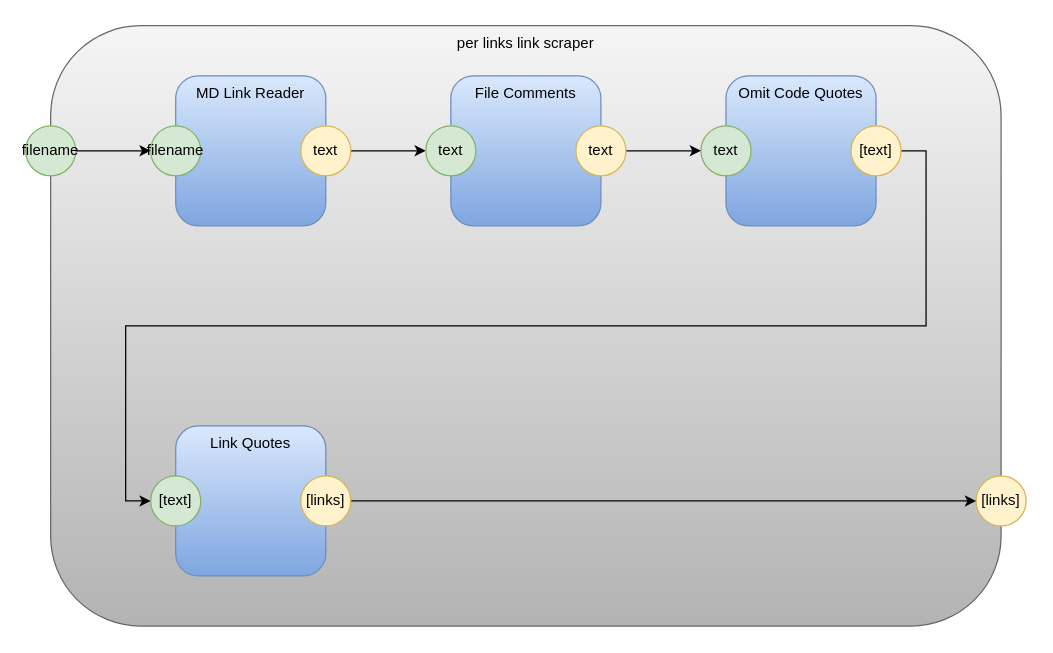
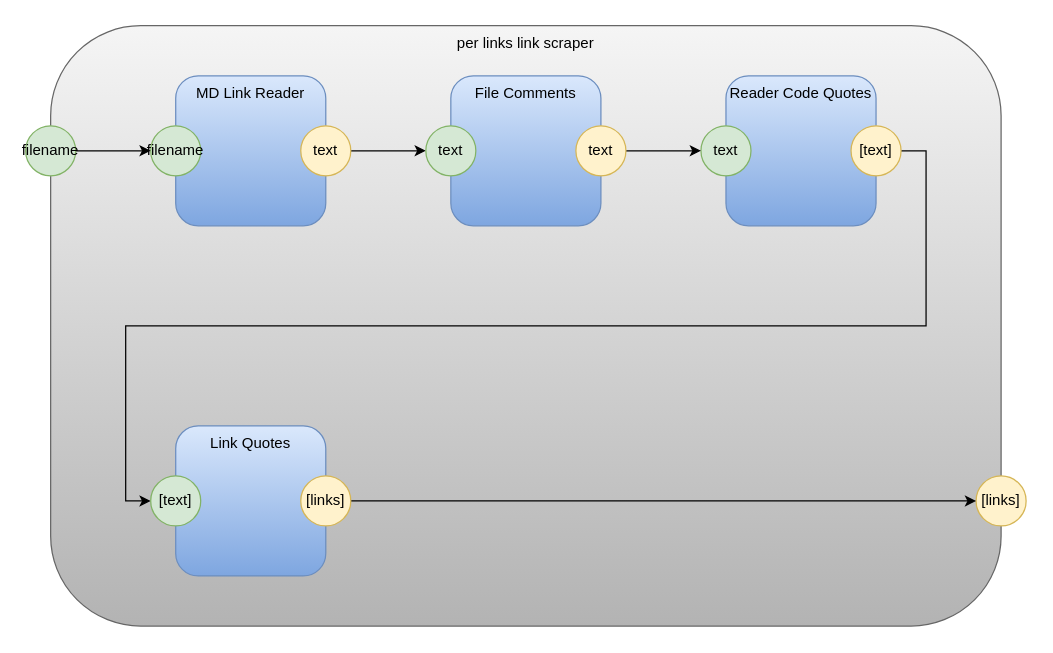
- <mxCell id="7" value="Omit Code Quotes" style="rounded=1;whiteSpace=wrap;html=1;horizontal=1;verticalAlign=top;strokeColor=#6c8ebf;fillColor=#dae8fc;gradientColor=#7ea6e0;" vertex="1" parent="1"><mxGeometry x="580" y="60" width="120" height="120" as="geometry" /></mxCell>
+ <mxCell id="7" value="Reader Code Quotes" style="rounded=1;whiteSpace=wrap;html=1;horizontal=1;verticalAlign=top;strokeColor=#6c8ebf;fillColor=#dae8fc;gradientColor=#7ea6e0;" vertex="1" parent="1"><mxGeometry x="580" y="60" width="120" height="120" as="geometry" /></mxCell>
